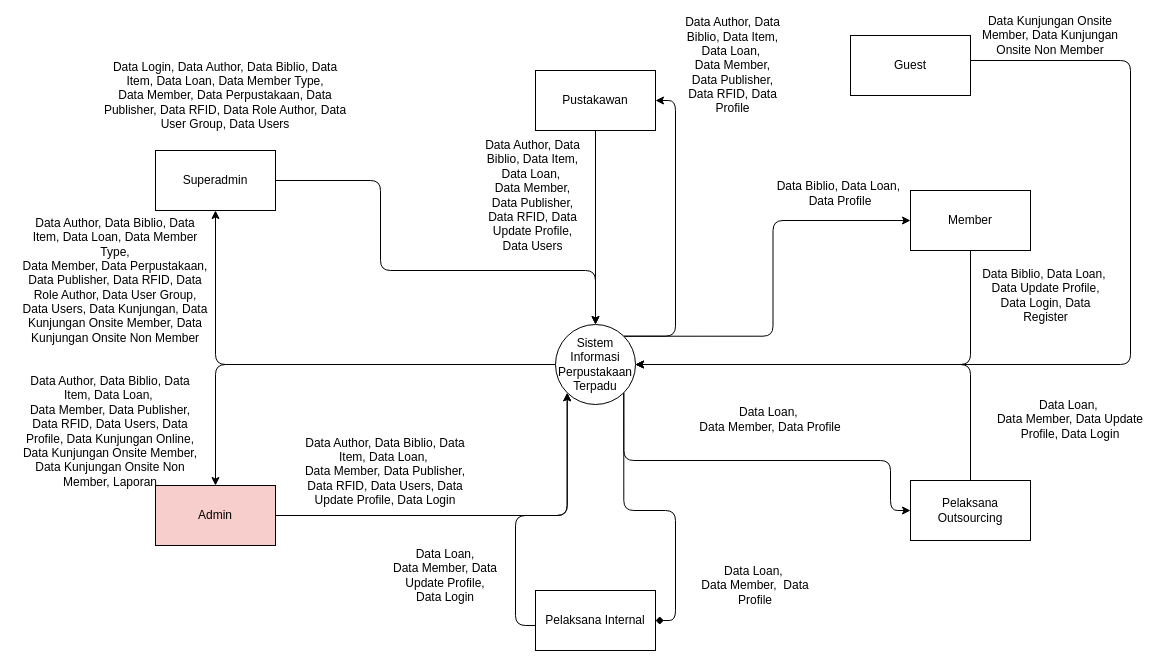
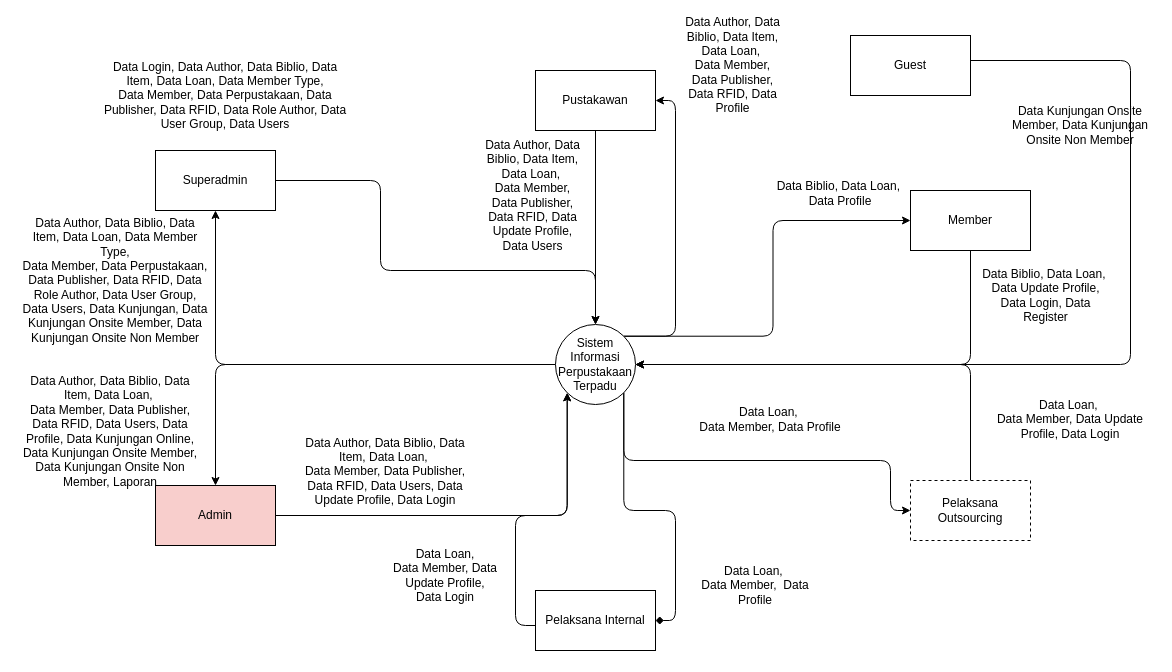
- <mxCell id="35" value="Data Kunjungan Onsite Member, Data Kunjungan Onsite Non Member" style="text;html=1;strokeColor=none;fillColor=none;align=center;verticalAlign=middle;whiteSpace=wrap;rounded=0;" parent="1" vertex="1"><mxGeometry x="980" y="20" width="140" height="30" as="geometry" /></mxCell>
+ <mxCell id="35" value="Data Kunjungan Onsite Member, Data Kunjungan Onsite Non Member" style="text;html=1;strokeColor=none;fillColor=none;align=center;verticalAlign=middle;whiteSpace=wrap;rounded=0;" parent="1" vertex="1"><mxGeometry x="1010" y="110" width="140" height="30" as="geometry" /></mxCell>
- <mxCell id="18" value="Pelaksana Outsourcing" style="rounded=0;whiteSpace=wrap;html=1;" parent="1" vertex="1"><mxGeometry x="910" y="480" width="120" height="60" as="geometry" /></mxCell>
+ <mxCell id="18" value="Pelaksana Outsourcing" style="rounded=0;whiteSpace=wrap;html=1;dashed=1;" parent="1" vertex="1"><mxGeometry x="910" y="480" width="120" height="60" as="geometry" /></mxCell>
